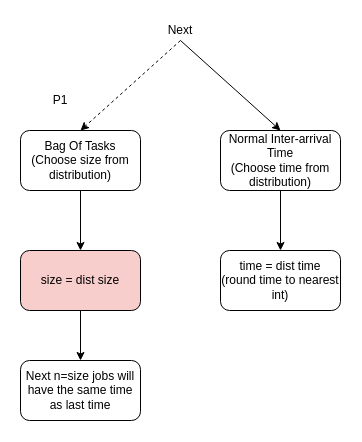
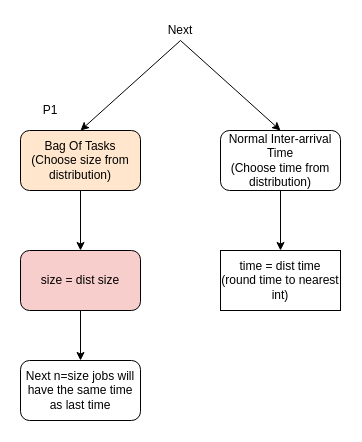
- <mxCell id="6" value="" style="endArrow=classic;html=1;entryX=0.5;entryY=0;entryDx=0;entryDy=0;exitX=0.5;exitY=1;exitDx=0;exitDy=0;dashed=1;" edge="1" parent="1" source="3" target="2"><mxGeometry width="50" height="50" relative="1" as="geometry"><mxPoint x="110" y="110" as="sourcePoint" /><mxPoint x="160" y="60" as="targetPoint" /></mxGeometry></mxCell>
+ <mxCell id="6" value="" style="endArrow=classic;html=1;entryX=0.5;entryY=0;entryDx=0;entryDy=0;exitX=0.5;exitY=1;exitDx=0;exitDy=0;" edge="1" parent="1" source="3" target="2"><mxGeometry width="50" height="50" relative="1" as="geometry"><mxPoint x="110" y="110" as="sourcePoint" /><mxPoint x="160" y="60" as="targetPoint" /></mxGeometry></mxCell>
- <mxCell id="7" value="P1" style="text;html=1;strokeColor=none;fillColor=none;align=center;verticalAlign=middle;whiteSpace=wrap;rounded=0;" vertex="1" parent="1"><mxGeometry x="40" y="90" width="40" height="20" as="geometry" /></mxCell>
+ <mxCell id="7" value="P1" style="text;html=1;strokeColor=none;fillColor=none;align=center;verticalAlign=middle;whiteSpace=wrap;rounded=0;" vertex="1" parent="1"><mxGeometry x="30" y="100" width="40" height="20" as="geometry" /></mxCell>
- <mxCell id="2" value="Bag Of Tasks&lt;br&gt;(Choose size from distribution)" style="rounded=1;whiteSpace=wrap;html=1;" vertex="1" parent="1"><mxGeometry x="20" y="130" width="120" height="60" as="geometry" /></mxCell>
+ <mxCell id="2" value="Bag Of Tasks&lt;br&gt;(Choose size from distribution)" style="rounded=1;whiteSpace=wrap;html=1;fillColor=#ffe6cc;" vertex="1" parent="1"><mxGeometry x="20" y="130" width="120" height="60" as="geometry" /></mxCell>
- <mxCell id="10" value="time = dist time&lt;br&gt;(round time to nearest int)" style="rounded=1;whiteSpace=wrap;html=1;" vertex="1" parent="1"><mxGeometry x="220" y="250" width="120" height="60" as="geometry" /></mxCell>
+ <mxCell id="10" value="time = dist time&lt;br&gt;(round time to nearest int)" style="whiteSpace=wrap;html=1;rounded=0;" vertex="1" parent="1"><mxGeometry x="220" y="250" width="120" height="60" as="geometry" /></mxCell>
